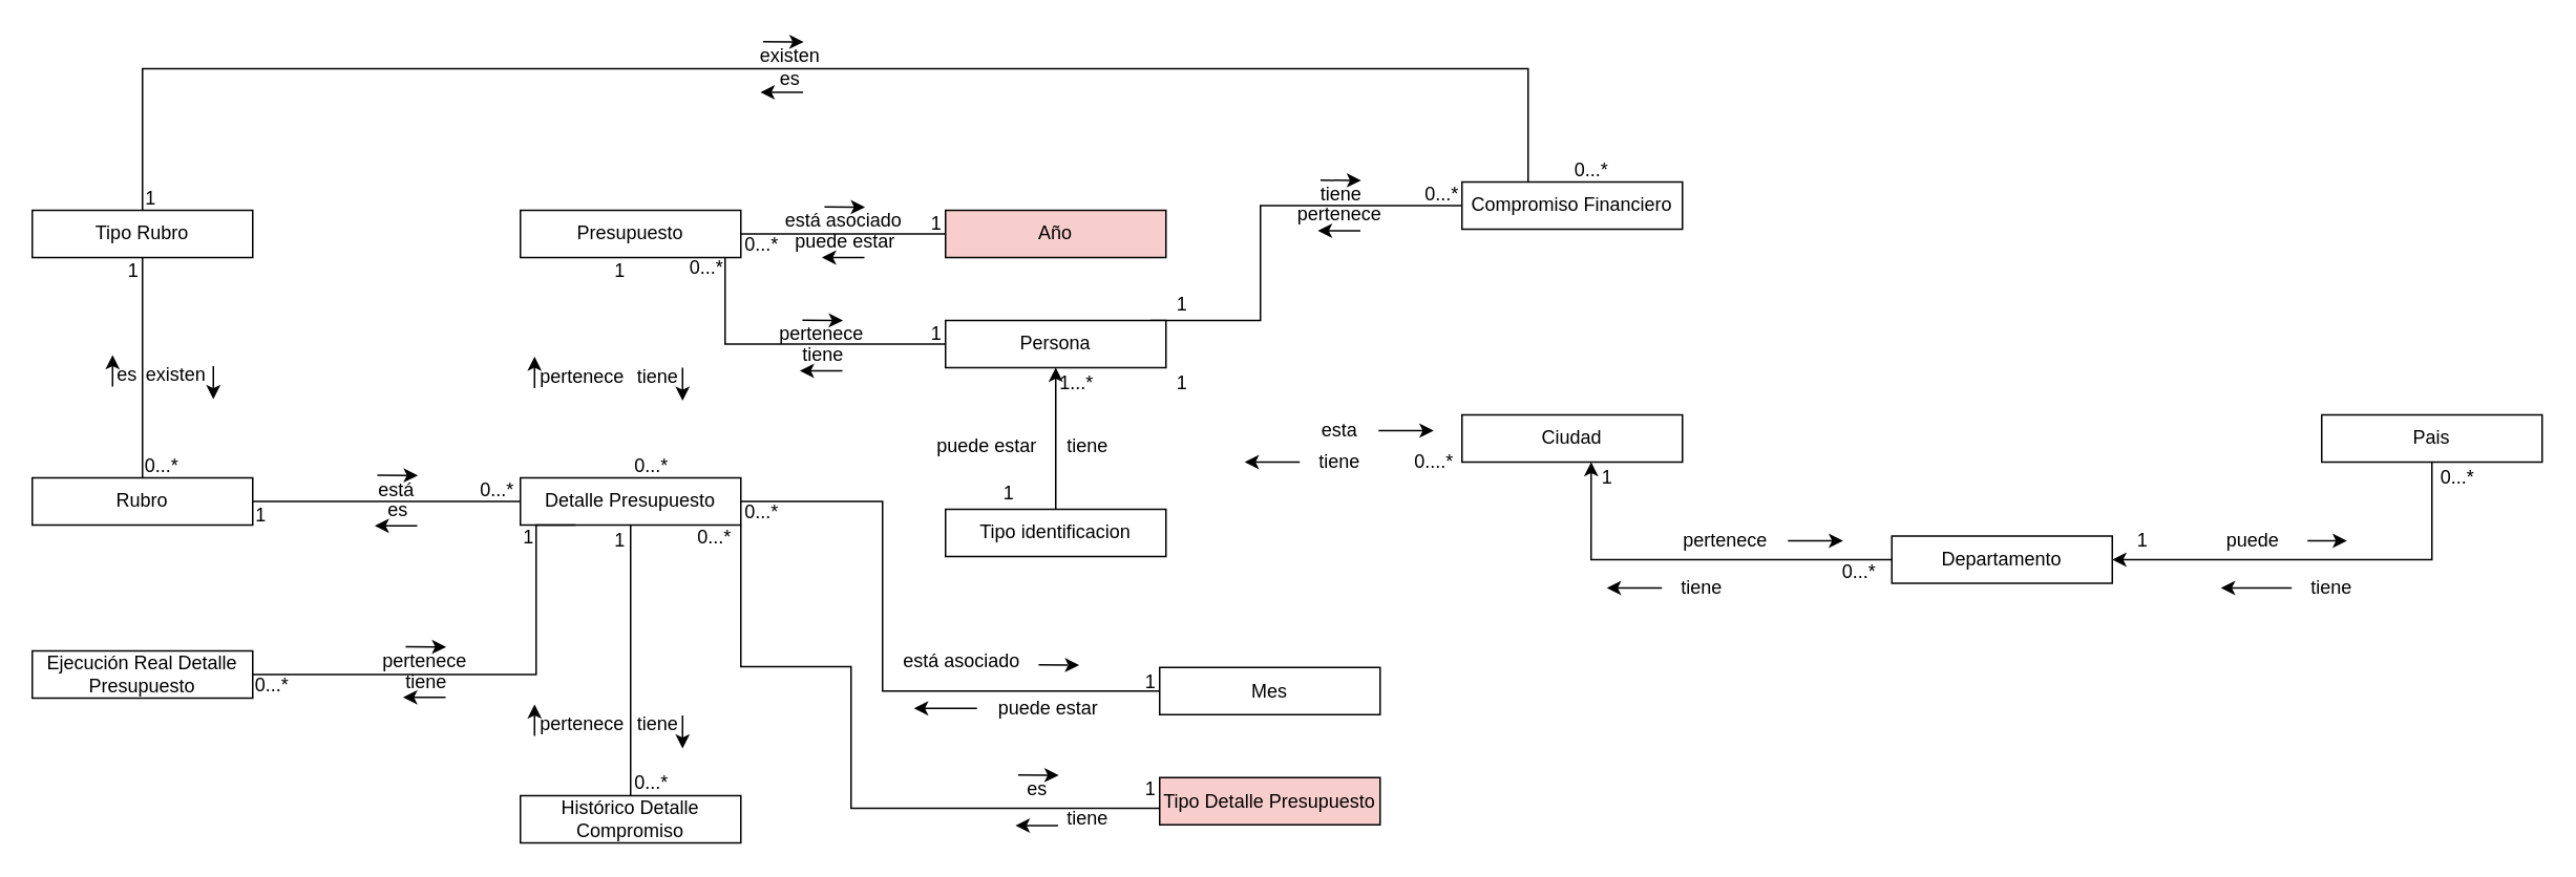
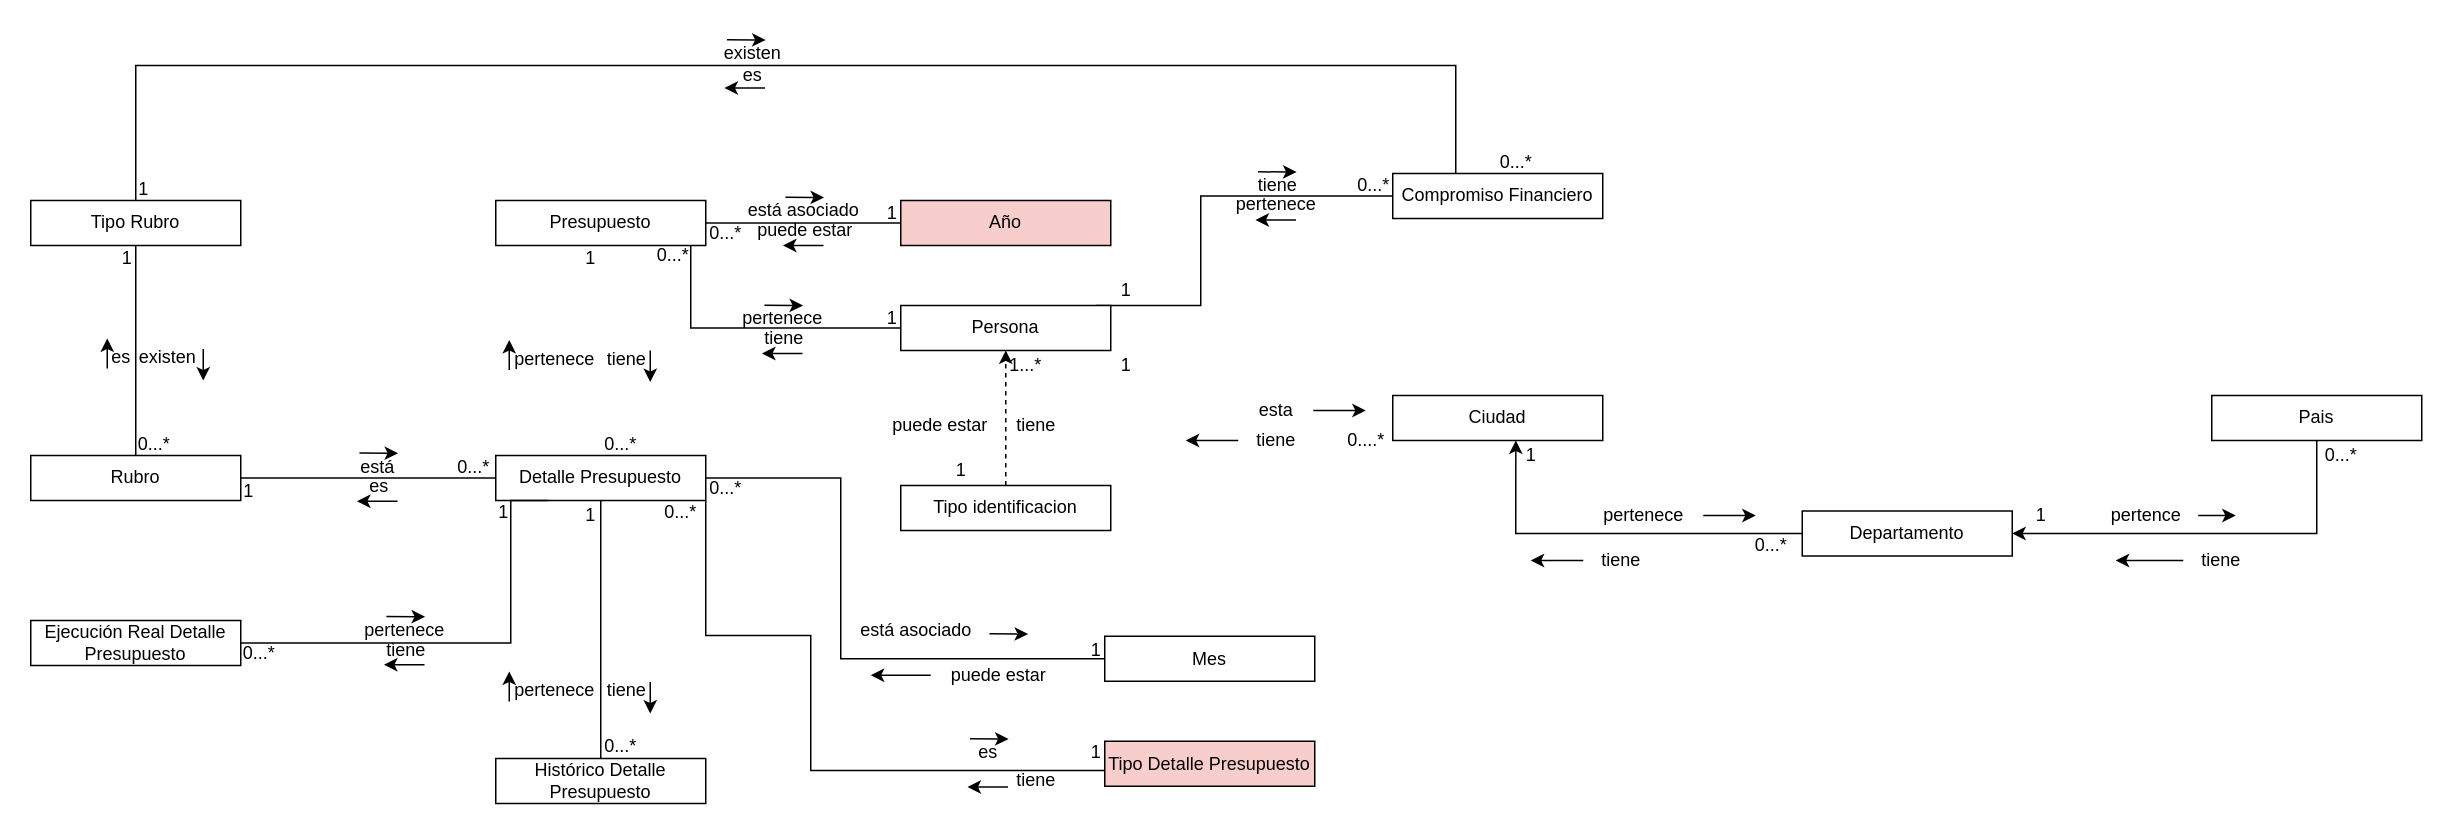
- <mxCell id="94" style="edgeStyle=orthogonalEdgeStyle;rounded=0;orthogonalLoop=1;jettySize=auto;html=1;entryX=0.5;entryY=1;entryDx=0;entryDy=0;" edge="1" parent="1" source="95" target="20"><mxGeometry relative="1" as="geometry" /></mxCell>
+ <mxCell id="94" style="edgeStyle=orthogonalEdgeStyle;rounded=0;orthogonalLoop=1;jettySize=auto;html=1;entryX=0.5;entryY=1;entryDx=0;entryDy=0;dashed=1;" edge="1" parent="1" source="95" target="20"><mxGeometry relative="1" as="geometry" /></mxCell>
- <mxCell id="103" value="puede" style="text;html=1;align=center;verticalAlign=middle;resizable=0;points=[];autosize=1;strokeColor=none;fillColor=none;" vertex="1" parent="1"><mxGeometry x="1395" y="328" width="70" height="30" as="geometry" /></mxCell>
+ <mxCell id="103" value="pertence" style="text;html=1;align=center;verticalAlign=middle;resizable=0;points=[];autosize=1;strokeColor=none;fillColor=none;" vertex="1" parent="1"><mxGeometry x="1395" y="328" width="70" height="30" as="geometry" /></mxCell>
- <mxCell id="68" value="Histórico Detalle Compromiso" style="rounded=0;whiteSpace=wrap;html=1;" parent="1" vertex="1"><mxGeometry x="330" y="505" width="140" height="30" as="geometry" /></mxCell>
+ <mxCell id="68" value="Histórico Detalle Presupuesto" style="rounded=0;whiteSpace=wrap;html=1;" parent="1" vertex="1"><mxGeometry x="330" y="505" width="140" height="30" as="geometry" /></mxCell>
